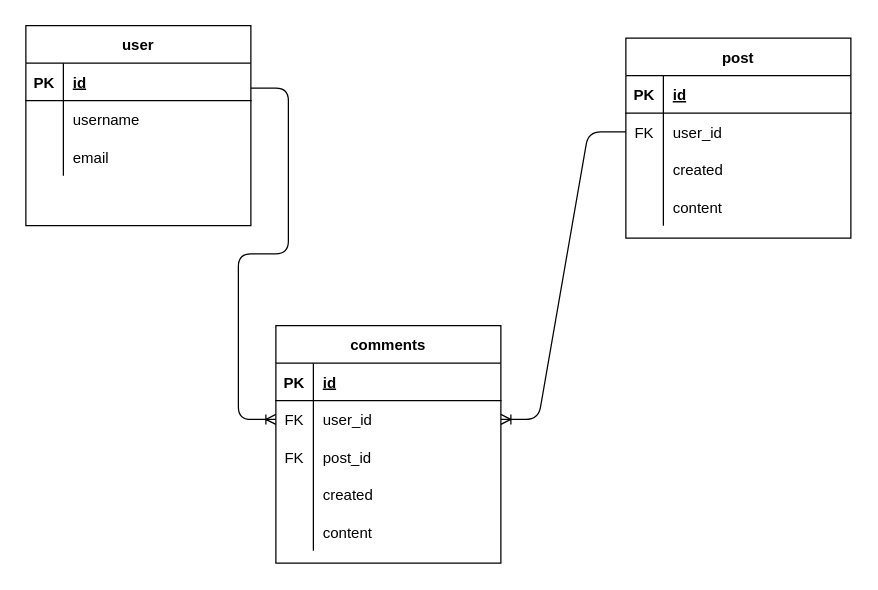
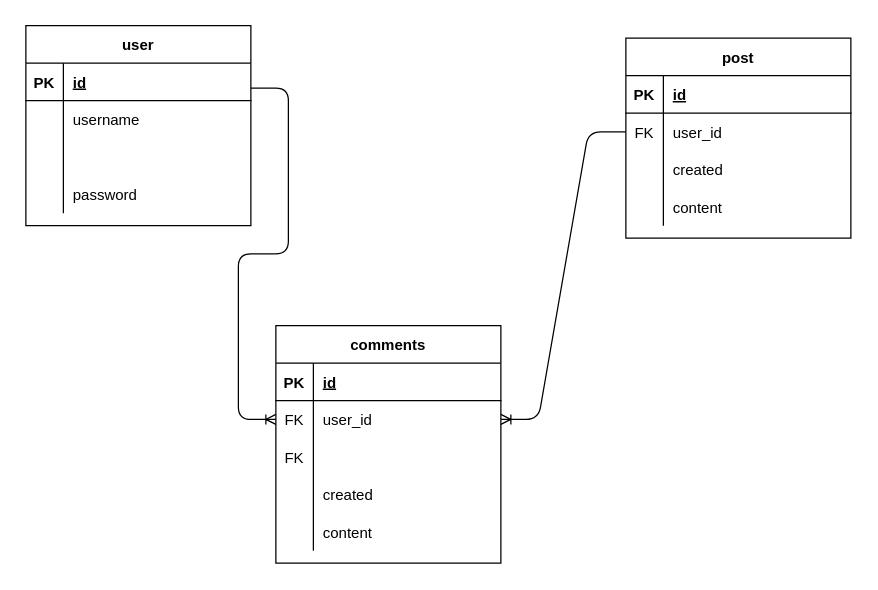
- <mxCell id="24" value="email" style="shape=partialRectangle;connectable=0;fillColor=none;top=0;left=0;bottom=0;right=0;align=left;spacingLeft=6;overflow=hidden;" parent="22" vertex="1"><mxGeometry x="30" width="150" height="30" as="geometry" /></mxCell>
+ <mxCell id="27" value="password" style="shape=partialRectangle;connectable=0;fillColor=none;top=0;left=0;bottom=0;right=0;align=left;spacingLeft=6;fontStyle=0;overflow=hidden;" vertex="1" parent="25"><mxGeometry x="30" width="150" height="30" as="geometry" /></mxCell>
- <mxCell id="37" value="post_id" style="shape=partialRectangle;connectable=0;fillColor=none;top=0;left=0;bottom=0;right=0;align=left;spacingLeft=6;overflow=hidden;" vertex="1" parent="35"><mxGeometry x="30" width="150" height="30" as="geometry" /></mxCell>
